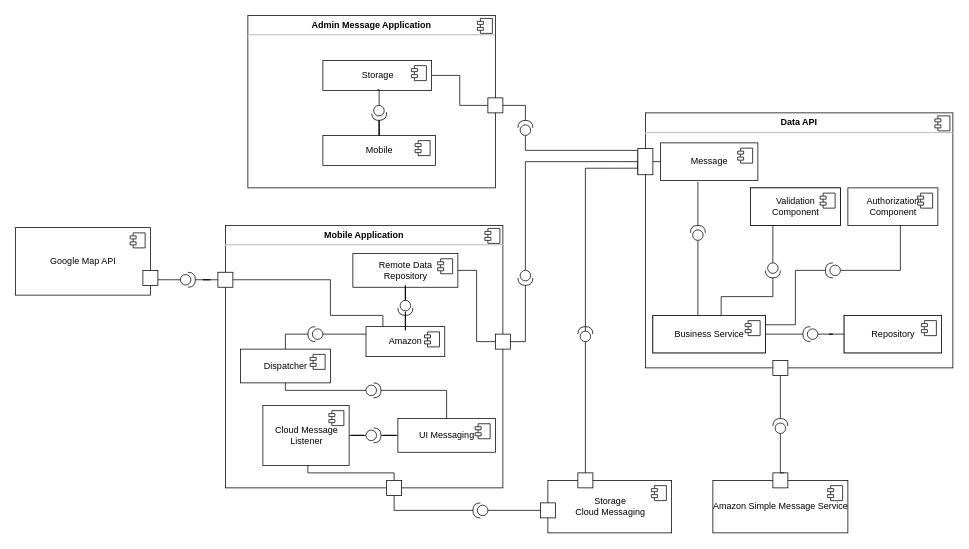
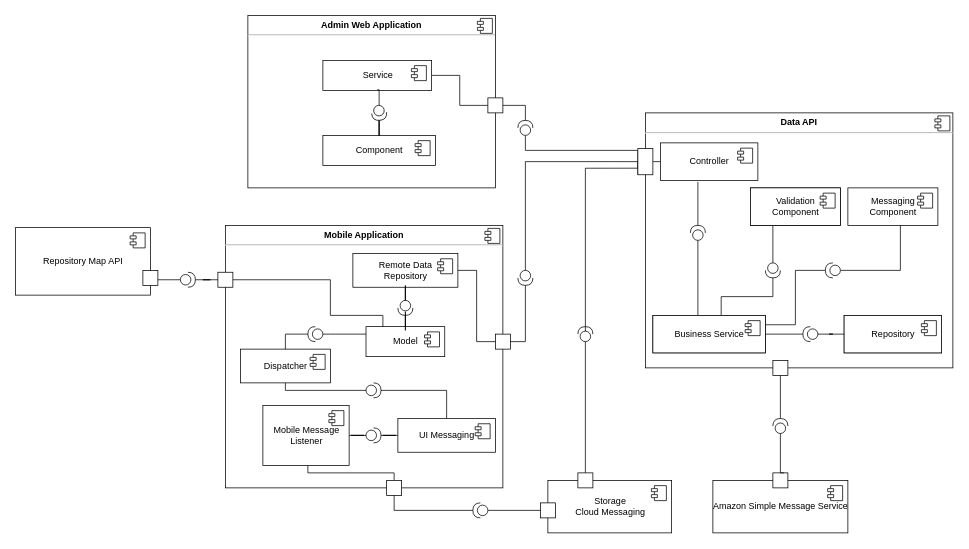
- <mxCell id="4" value="&lt;p style=&quot;margin: 0px ; margin-top: 6px ; text-align: center&quot;&gt;&lt;b&gt;Admin Message Application&lt;/b&gt;&lt;br&gt;&lt;/p&gt;&lt;hr&gt;&lt;p style=&quot;margin: 0px ; margin-left: 8px&quot;&gt;&lt;br&gt;&lt;/p&gt;" style="align=left;overflow=fill;html=1;dropTarget=0;" parent="1" vertex="1"><mxGeometry x="330" y="20" width="330" height="230" as="geometry" /></mxCell>
+ <mxCell id="4" value="&lt;p style=&quot;margin: 0px ; margin-top: 6px ; text-align: center&quot;&gt;&lt;b&gt;Admin Web Application&lt;/b&gt;&lt;br&gt;&lt;/p&gt;&lt;hr&gt;&lt;p style=&quot;margin: 0px ; margin-left: 8px&quot;&gt;&lt;br&gt;&lt;/p&gt;" style="align=left;overflow=fill;html=1;dropTarget=0;" parent="1" vertex="1"><mxGeometry x="330" y="20" width="330" height="230" as="geometry" /></mxCell>
- <mxCell id="49" value="Storage" style="html=1;dropTarget=0;strokeColor=#000000;" parent="1" vertex="1"><mxGeometry x="430" y="80" width="145" height="40" as="geometry" /></mxCell>
+ <mxCell id="49" value="Service" style="html=1;dropTarget=0;strokeColor=#000000;" parent="1" vertex="1"><mxGeometry x="430" y="80" width="145" height="40" as="geometry" /></mxCell>
- <mxCell id="46" value="Mobile" style="html=1;dropTarget=0;strokeColor=#000000;" parent="1" vertex="1"><mxGeometry x="430" y="180" width="150" height="40" as="geometry" /></mxCell>
+ <mxCell id="46" value="Component" style="html=1;dropTarget=0;strokeColor=#000000;" parent="1" vertex="1"><mxGeometry x="430" y="180" width="150" height="40" as="geometry" /></mxCell>
- <mxCell id="69" value="Message" style="html=1;dropTarget=0;" parent="66" vertex="1"><mxGeometry x="20" y="40" width="130" height="50" as="geometry" /></mxCell>
+ <mxCell id="69" value="Controller" style="html=1;dropTarget=0;" parent="66" vertex="1"><mxGeometry x="20" y="40" width="130" height="50" as="geometry" /></mxCell>
- <mxCell id="73" value="Authorization &lt;br&gt;Component" style="html=1;dropTarget=0;" parent="66" vertex="1"><mxGeometry x="270" y="100" width="120" height="50" as="geometry" /></mxCell>
+ <mxCell id="73" value="Messaging &lt;br&gt;Component" style="html=1;dropTarget=0;" parent="66" vertex="1"><mxGeometry x="270" y="100" width="120" height="50" as="geometry" /></mxCell>
- <mxCell id="56" value="Google Map API" style="html=1;dropTarget=0;strokeColor=#000000;" parent="1" vertex="1"><mxGeometry x="20" y="303" width="180" height="90" as="geometry" /></mxCell>
+ <mxCell id="56" value="Repository Map API" style="html=1;dropTarget=0;strokeColor=#000000;" parent="1" vertex="1"><mxGeometry x="20" y="303" width="180" height="90" as="geometry" /></mxCell>
- <mxCell id="23" value="Amazon" style="html=1;dropTarget=0;strokeColor=#000000;" parent="1" vertex="1"><mxGeometry x="487.5" y="435" width="105" height="40" as="geometry" /></mxCell>
+ <mxCell id="23" value="Model" style="html=1;dropTarget=0;strokeColor=#000000;" parent="1" vertex="1"><mxGeometry x="487.5" y="435" width="105" height="40" as="geometry" /></mxCell>
- <mxCell id="16" value="Cloud Message&lt;br&gt;Listener" style="html=1;dropTarget=0;strokeColor=#000000;" parent="1" vertex="1"><mxGeometry x="350" y="540" width="115" height="80" as="geometry" /></mxCell>
+ <mxCell id="16" value="Mobile Message&lt;br&gt;Listener" style="html=1;dropTarget=0;strokeColor=#000000;" parent="1" vertex="1"><mxGeometry x="350" y="540" width="115" height="80" as="geometry" /></mxCell>
